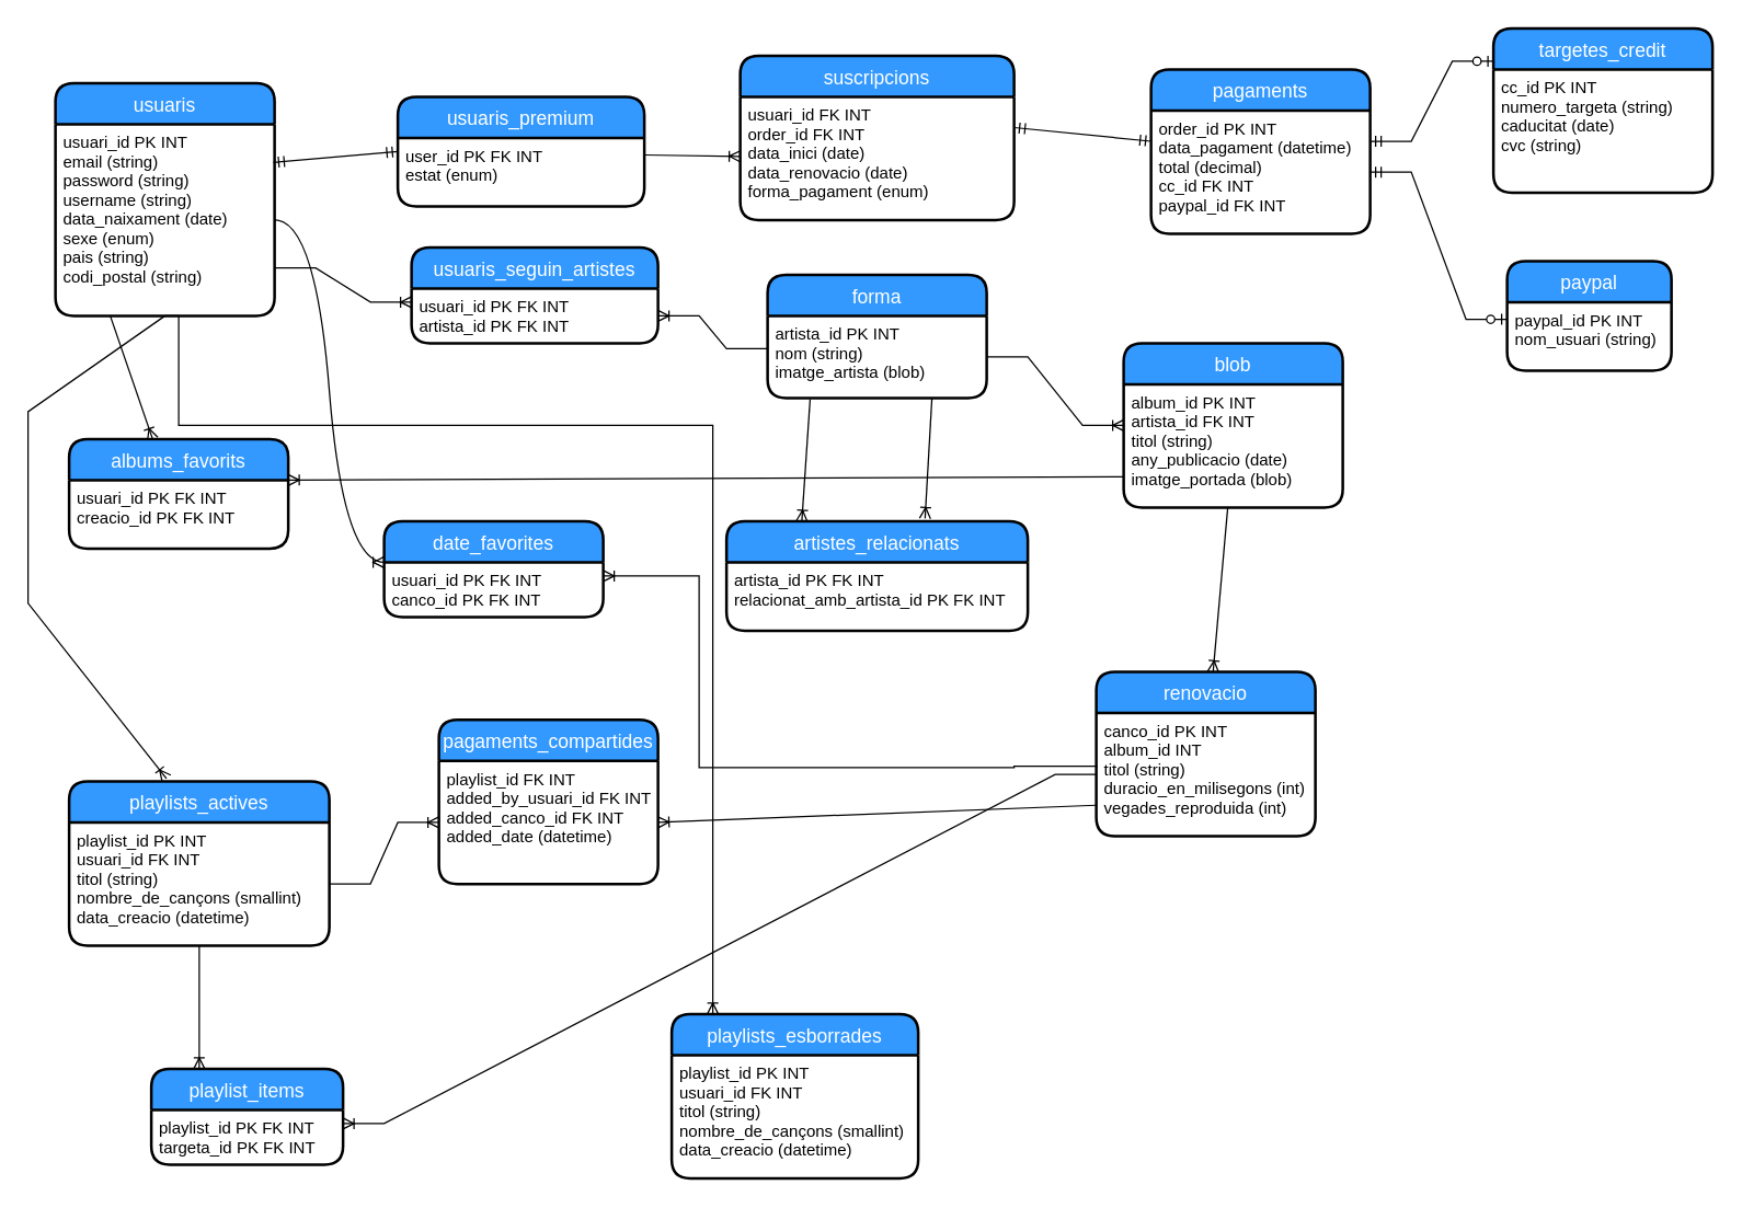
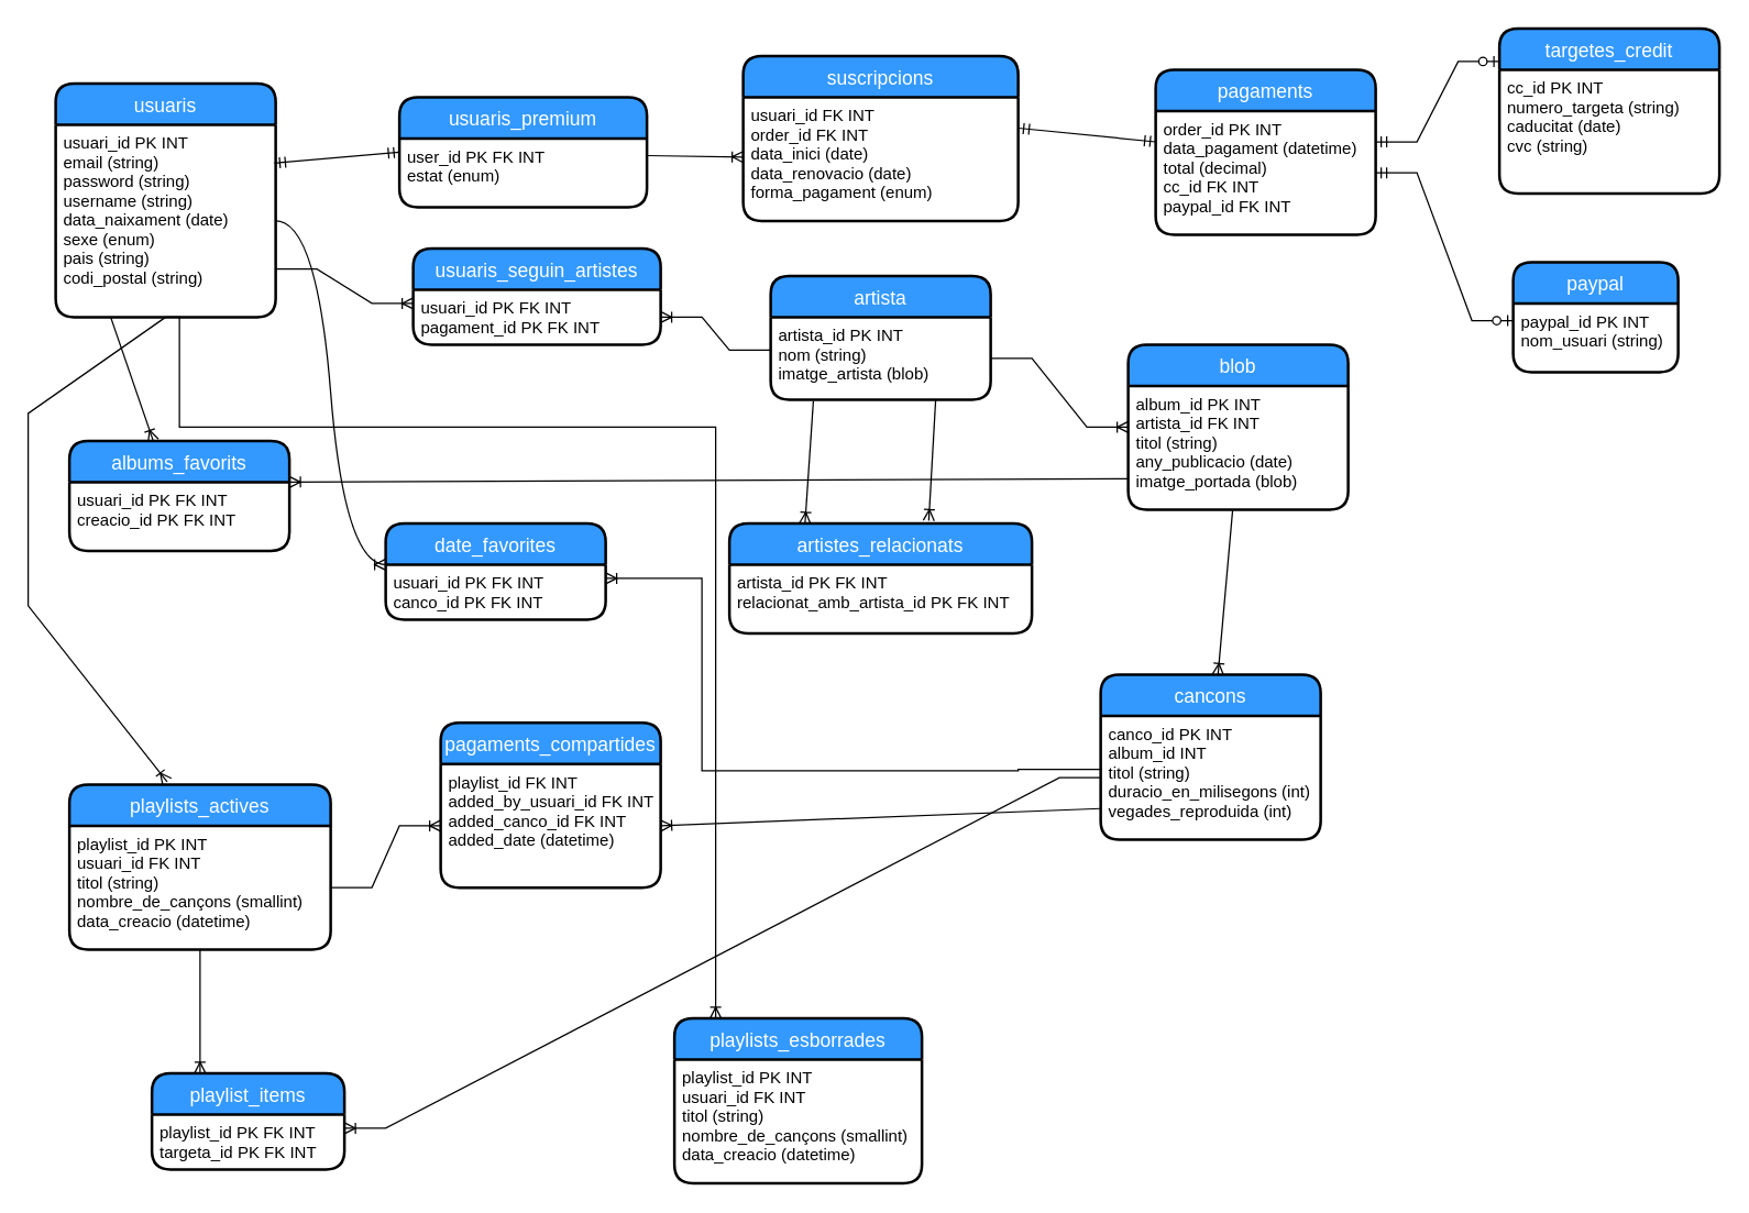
- <mxCell id="22" value="forma" style="swimlane;childLayout=stackLayout;horizontal=1;startSize=30;horizontalStack=0;rounded=1;fontSize=14;fontStyle=0;strokeWidth=2;resizeParent=0;resizeLast=1;shadow=0;dashed=0;align=center;fillColor=#3399FF;fontColor=#FFFFFF;" parent="1" vertex="1"><mxGeometry x="560" y="200" width="160" height="90" as="geometry" /></mxCell>
+ <mxCell id="22" value="artista" style="swimlane;childLayout=stackLayout;horizontal=1;startSize=30;horizontalStack=0;rounded=1;fontSize=14;fontStyle=0;strokeWidth=2;resizeParent=0;resizeLast=1;shadow=0;dashed=0;align=center;fillColor=#3399FF;fontColor=#FFFFFF;" parent="1" vertex="1"><mxGeometry x="560" y="200" width="160" height="90" as="geometry" /></mxCell>
- <mxCell id="25" value="usuari_id PK FK INT&#10;artista_id PK FK INT&#10;" style="align=left;strokeColor=none;fillColor=none;spacingLeft=4;fontSize=12;verticalAlign=top;resizable=0;rotatable=0;part=1;" parent="24" vertex="1"><mxGeometry y="30" width="180" height="40" as="geometry" /></mxCell>
+ <mxCell id="25" value="usuari_id PK FK INT&#10;pagament_id PK FK INT&#10;" style="align=left;strokeColor=none;fillColor=none;spacingLeft=4;fontSize=12;verticalAlign=top;resizable=0;rotatable=0;part=1;" parent="24" vertex="1"><mxGeometry y="30" width="180" height="40" as="geometry" /></mxCell>
- <mxCell id="18" value="renovacio" style="swimlane;childLayout=stackLayout;horizontal=1;startSize=30;horizontalStack=0;rounded=1;fontSize=14;fontStyle=0;strokeWidth=2;resizeParent=0;resizeLast=1;shadow=0;dashed=0;align=center;fillColor=#3399FF;fontColor=#FFFFFF;" parent="1" vertex="1"><mxGeometry x="800" y="490" width="160" height="120" as="geometry" /></mxCell>
+ <mxCell id="18" value="cancons" style="swimlane;childLayout=stackLayout;horizontal=1;startSize=30;horizontalStack=0;rounded=1;fontSize=14;fontStyle=0;strokeWidth=2;resizeParent=0;resizeLast=1;shadow=0;dashed=0;align=center;fillColor=#3399FF;fontColor=#FFFFFF;" parent="1" vertex="1"><mxGeometry x="800" y="490" width="160" height="120" as="geometry" /></mxCell>
